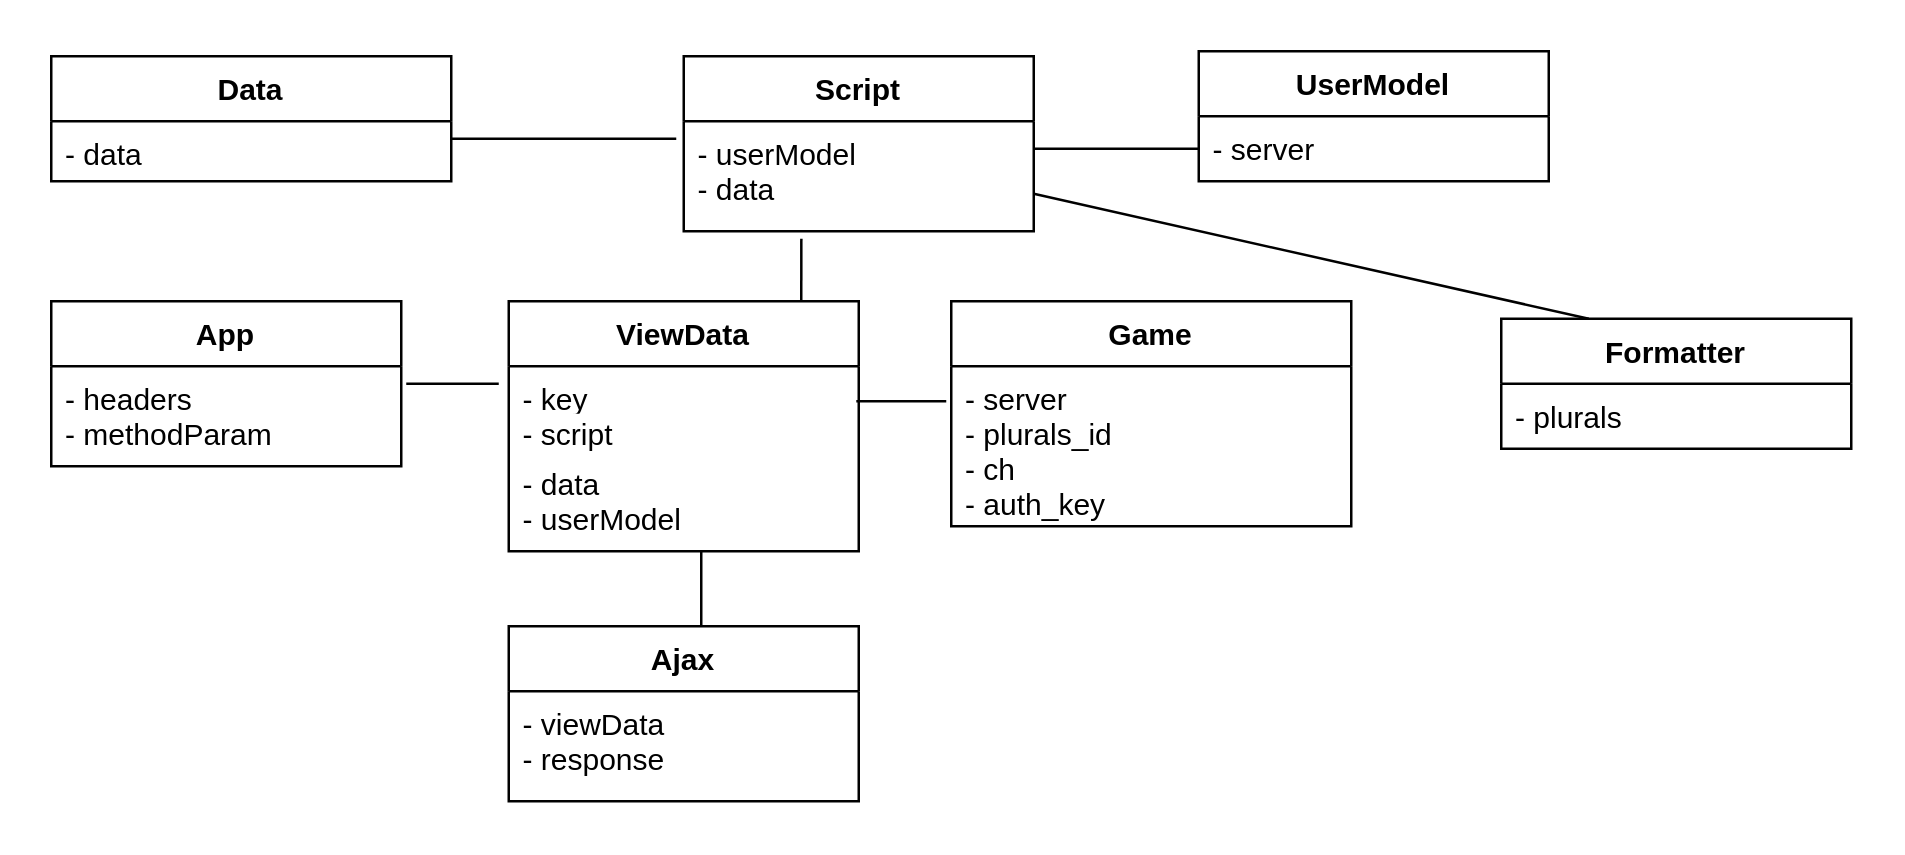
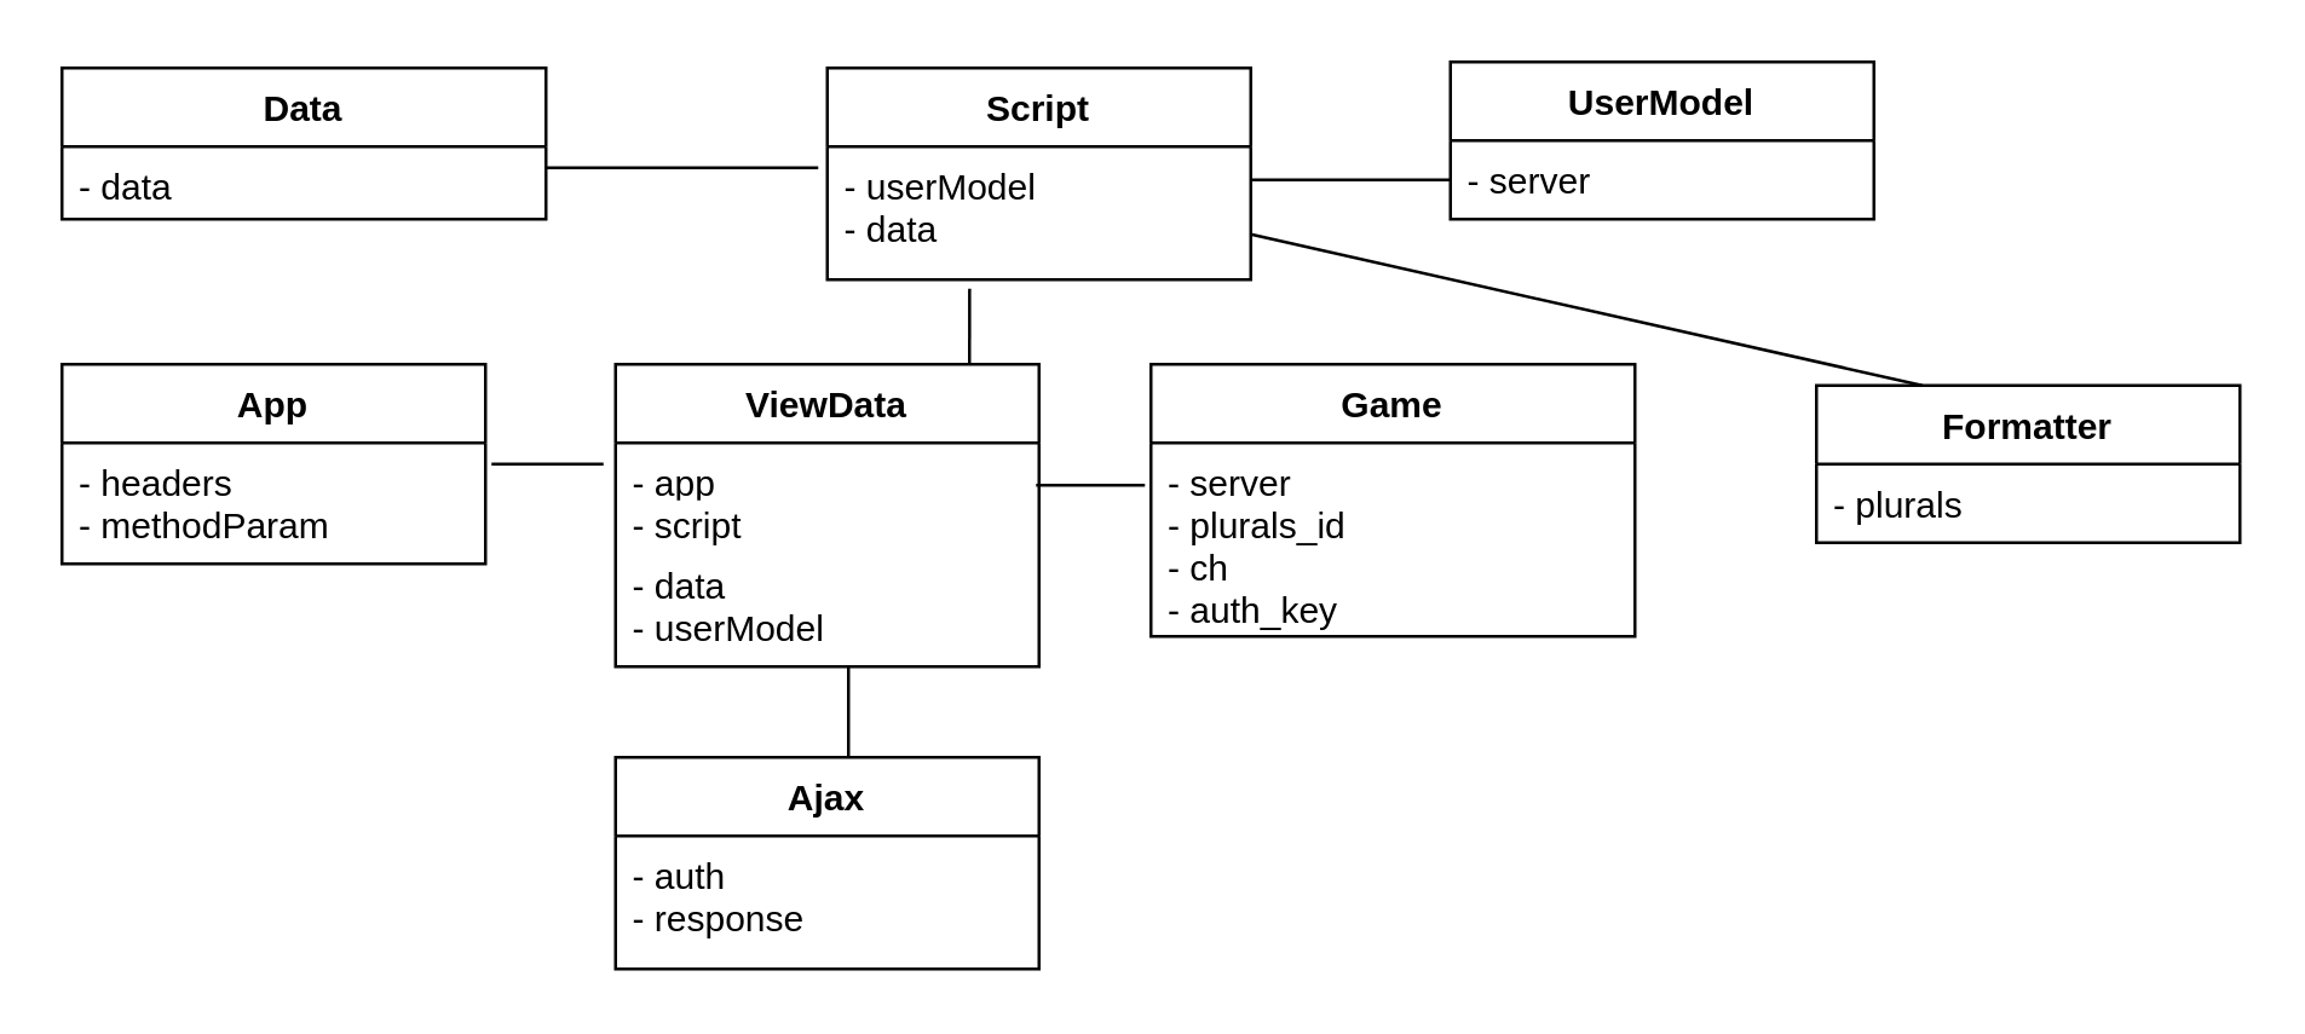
- <mxCell id="20" value="- key" style="text;strokeColor=none;fillColor=none;align=left;verticalAlign=top;spacingLeft=4;spacingRight=4;overflow=hidden;rotatable=0;points=[[0,0.5],[1,0.5]];portConstraint=eastwest;" vertex="1" parent="19"><mxGeometry y="26" width="140" height="14" as="geometry" /></mxCell>
+ <mxCell id="20" value="- app" style="text;strokeColor=none;fillColor=none;align=left;verticalAlign=top;spacingLeft=4;spacingRight=4;overflow=hidden;rotatable=0;points=[[0,0.5],[1,0.5]];portConstraint=eastwest;" vertex="1" parent="19"><mxGeometry y="26" width="140" height="14" as="geometry" /></mxCell>
- <mxCell id="12" value="- viewData" style="text;strokeColor=none;fillColor=none;align=left;verticalAlign=top;spacingLeft=4;spacingRight=4;overflow=hidden;rotatable=0;points=[[0,0.5],[1,0.5]];portConstraint=eastwest;" vertex="1" parent="11"><mxGeometry y="26" width="140" height="14" as="geometry" /></mxCell>
+ <mxCell id="12" value="- auth" style="text;strokeColor=none;fillColor=none;align=left;verticalAlign=top;spacingLeft=4;spacingRight=4;overflow=hidden;rotatable=0;points=[[0,0.5],[1,0.5]];portConstraint=eastwest;" vertex="1" parent="11"><mxGeometry y="26" width="140" height="14" as="geometry" /></mxCell>
